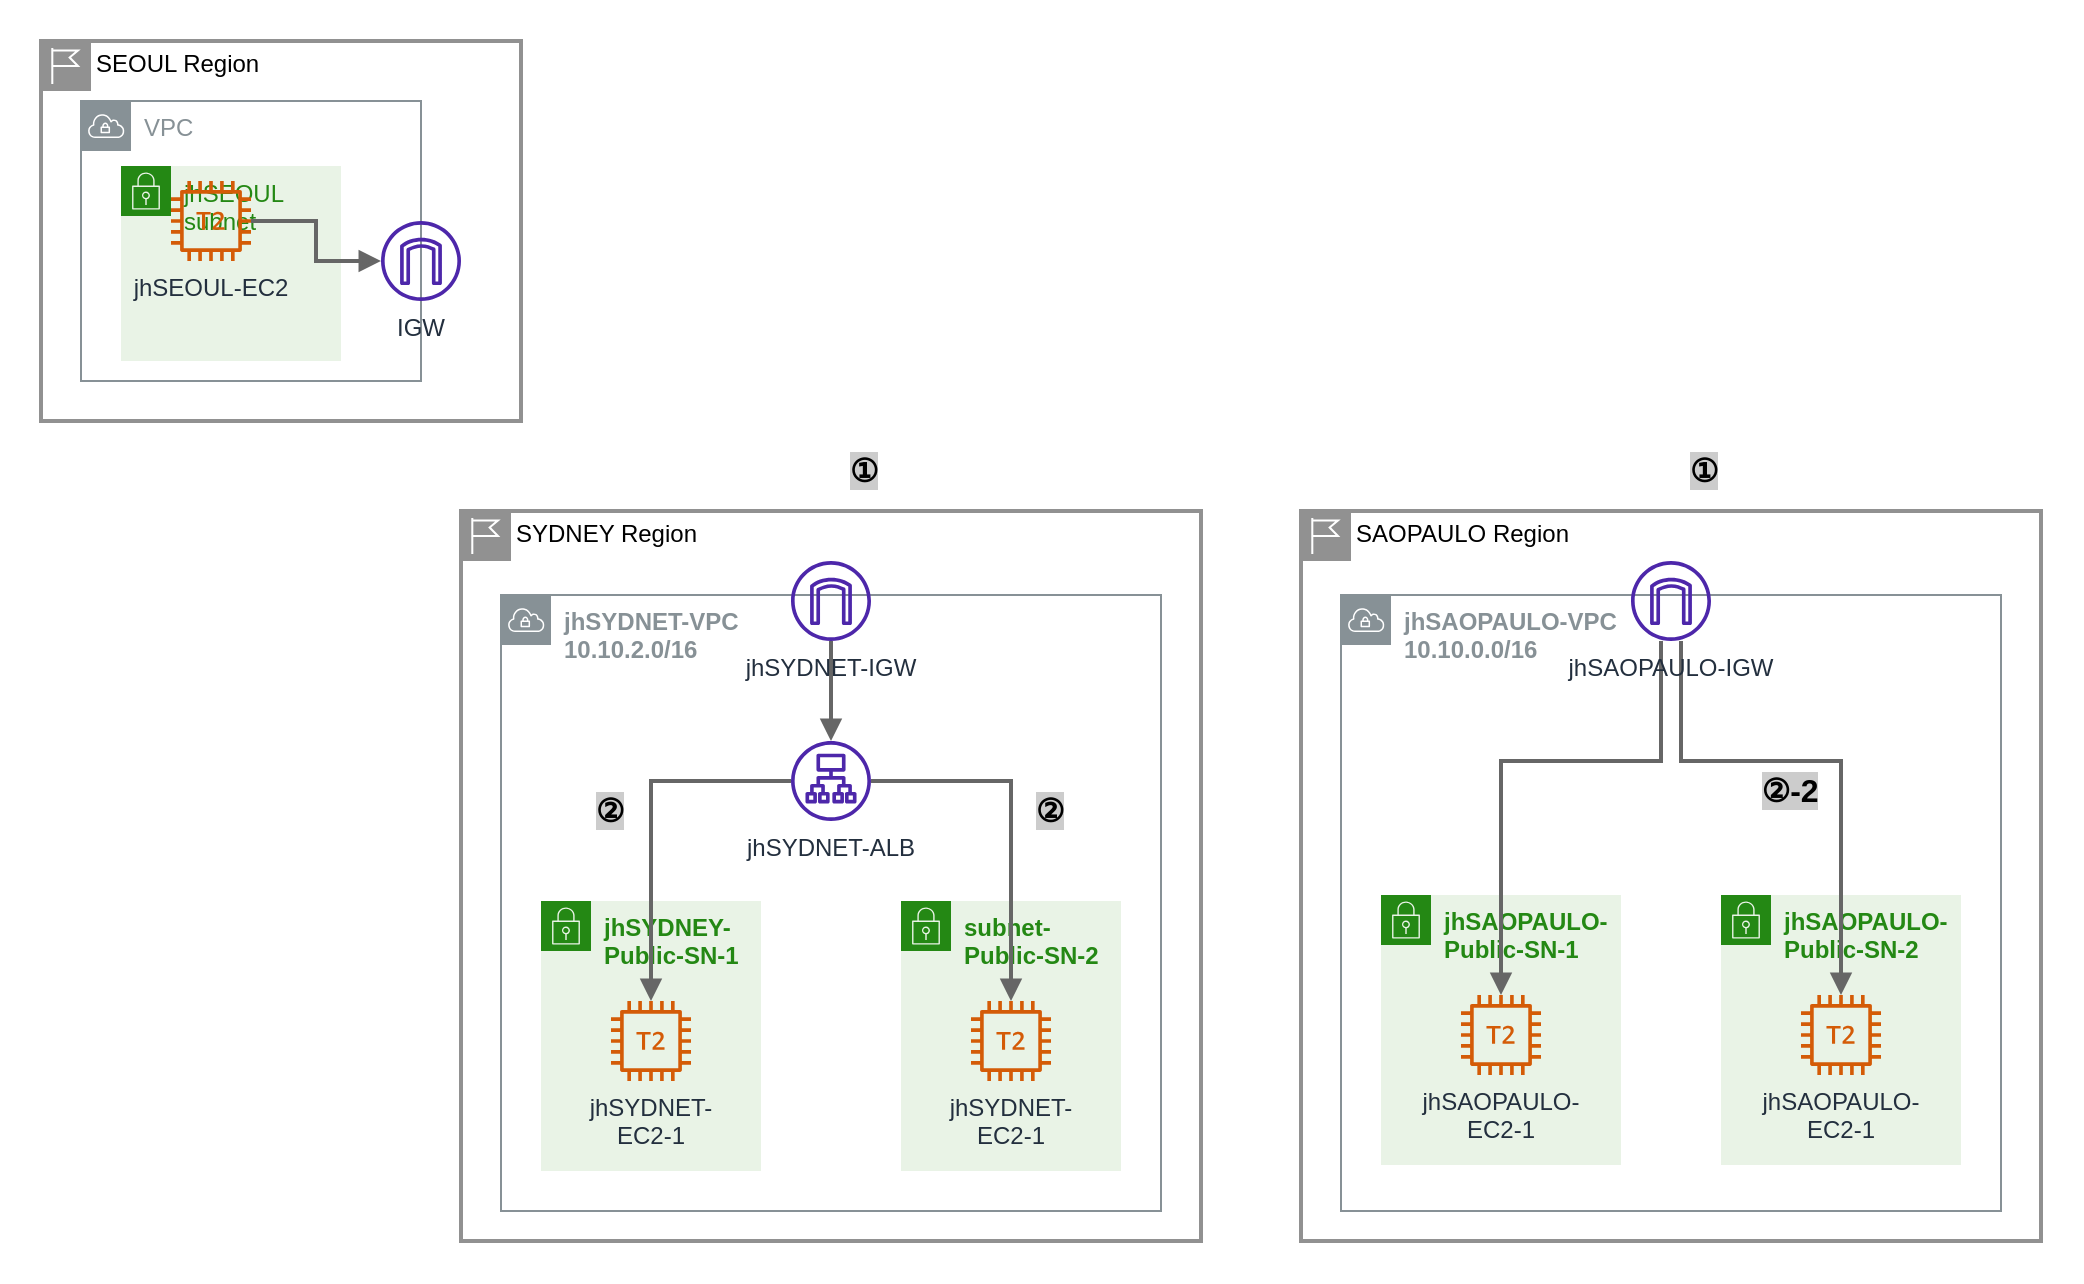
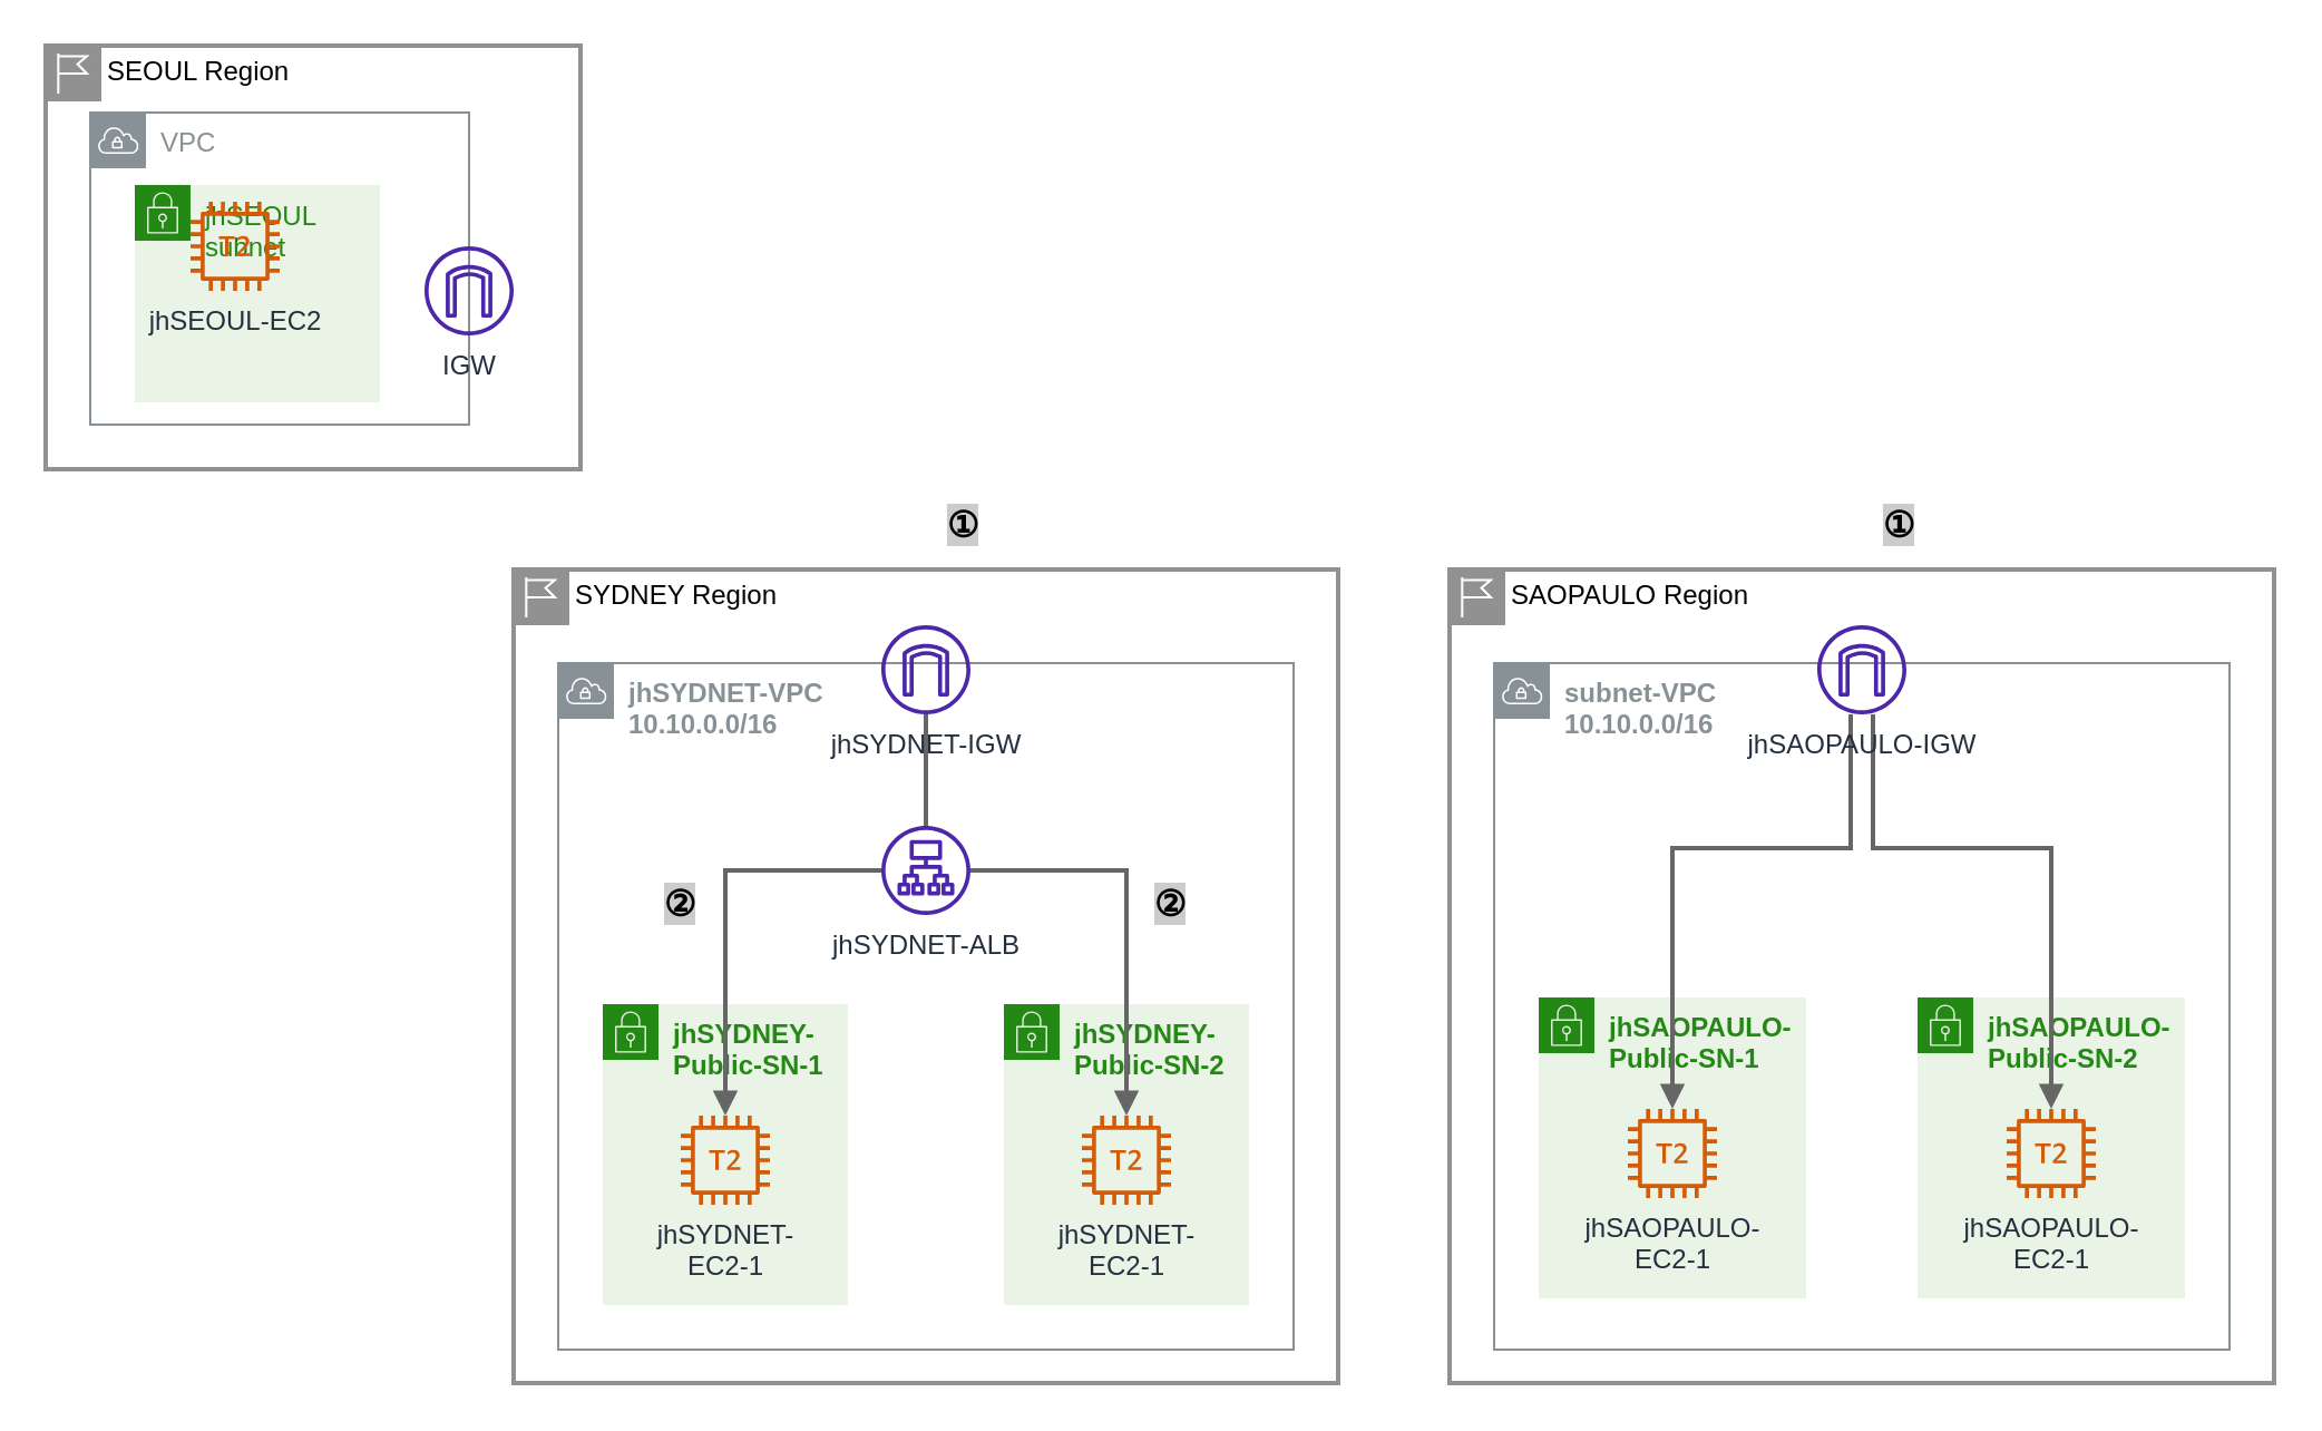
- <mxCell id="32" style="edgeStyle=orthogonalEdgeStyle;rounded=0;orthogonalLoop=1;jettySize=auto;html=1;strokeWidth=2;endArrow=block;endFill=1;fillColor=#f5f5f5;strokeColor=#666666;" parent="27" source="30" target="31" edge="1"><mxGeometry relative="1" as="geometry" /></mxCell>
- <mxCell id="3" value="&lt;b&gt;jhSYDNET-VPC&lt;br&gt;10.10.2.0/16&lt;/b&gt;" style="sketch=0;outlineConnect=0;gradientColor=none;html=1;whiteSpace=wrap;fontSize=12;fontStyle=0;shape=mxgraph.aws4.group;grIcon=mxgraph.aws4.group_vpc;strokeColor=#879196;fillColor=none;verticalAlign=top;align=left;spacingLeft=30;fontColor=#879196;dashed=0;" parent="2" vertex="1"><mxGeometry x="20" y="42" width="330" height="308" as="geometry" /></mxCell>
+ <mxCell id="3" value="&lt;b&gt;jhSYDNET-VPC&lt;br&gt;10.10.0.0/16&lt;/b&gt;" style="sketch=0;outlineConnect=0;gradientColor=none;html=1;whiteSpace=wrap;fontSize=12;fontStyle=0;shape=mxgraph.aws4.group;grIcon=mxgraph.aws4.group_vpc;strokeColor=#879196;fillColor=none;verticalAlign=top;align=left;spacingLeft=30;fontColor=#879196;dashed=0;" parent="2" vertex="1"><mxGeometry x="20" y="42" width="330" height="308" as="geometry" /></mxCell>
- <mxCell id="16" value="&lt;b&gt;jhSAOPAULO-VPC&lt;br&gt;10.10.0.0/16&lt;/b&gt;" style="sketch=0;outlineConnect=0;gradientColor=none;html=1;whiteSpace=wrap;fontSize=12;fontStyle=0;shape=mxgraph.aws4.group;grIcon=mxgraph.aws4.group_vpc;strokeColor=#879196;fillColor=none;verticalAlign=top;align=left;spacingLeft=30;fontColor=#879196;dashed=0;" parent="15" vertex="1"><mxGeometry x="20" y="42" width="330" height="308" as="geometry" /></mxCell>
+ <mxCell id="16" value="&lt;b&gt;subnet-VPC&lt;br&gt;10.10.0.0/16&lt;/b&gt;" style="sketch=0;outlineConnect=0;gradientColor=none;html=1;whiteSpace=wrap;fontSize=12;fontStyle=0;shape=mxgraph.aws4.group;grIcon=mxgraph.aws4.group_vpc;strokeColor=#879196;fillColor=none;verticalAlign=top;align=left;spacingLeft=30;fontColor=#879196;dashed=0;" parent="15" vertex="1"><mxGeometry x="20" y="42" width="330" height="308" as="geometry" /></mxCell>
- <mxCell id="8" style="edgeStyle=orthogonalEdgeStyle;rounded=0;orthogonalLoop=1;jettySize=auto;html=1;endArrow=block;endFill=1;strokeWidth=2;fillColor=#f5f5f5;strokeColor=#666666;" parent="2" source="9" target="12" edge="1"><mxGeometry relative="1" as="geometry" /></mxCell>
+ <mxCell id="8" style="edgeStyle=orthogonalEdgeStyle;rounded=0;orthogonalLoop=1;jettySize=auto;html=1;endArrow=none;endFill=1;strokeWidth=2;fillColor=#f5f5f5;strokeColor=#666666;" parent="2" source="9" target="12" edge="1"><mxGeometry relative="1" as="geometry" /></mxCell>
- <mxCell id="24" value="②-2" style="text;html=1;strokeColor=none;fillColor=none;align=center;verticalAlign=middle;whiteSpace=wrap;rounded=0;labelBackgroundColor=#CCCCCC;fontSize=16;fontStyle=1" parent="15" vertex="1"><mxGeometry x="230" y="125" width="30" height="30" as="geometry" /></mxCell>
- <mxCell id="6" value="&lt;b&gt;subnet-Public-SN-2&lt;/b&gt;" style="points=[[0,0],[0.25,0],[0.5,0],[0.75,0],[1,0],[1,0.25],[1,0.5],[1,0.75],[1,1],[0.75,1],[0.5,1],[0.25,1],[0,1],[0,0.75],[0,0.5],[0,0.25]];outlineConnect=0;gradientColor=none;html=1;whiteSpace=wrap;fontSize=12;fontStyle=0;container=1;pointerEvents=0;collapsible=0;recursiveResize=0;shape=mxgraph.aws4.group;grIcon=mxgraph.aws4.group_security_group;grStroke=0;strokeColor=#248814;fillColor=#E9F3E6;verticalAlign=top;align=left;spacingLeft=30;fontColor=#248814;dashed=0;" parent="2" vertex="1"><mxGeometry x="220" y="195" width="110" height="135" as="geometry" /></mxCell>
+ <mxCell id="6" value="&lt;b&gt;jhSYDNEY-Public-SN-2&lt;/b&gt;" style="points=[[0,0],[0.25,0],[0.5,0],[0.75,0],[1,0],[1,0.25],[1,0.5],[1,0.75],[1,1],[0.75,1],[0.5,1],[0.25,1],[0,1],[0,0.75],[0,0.5],[0,0.25]];outlineConnect=0;gradientColor=none;html=1;whiteSpace=wrap;fontSize=12;fontStyle=0;container=1;pointerEvents=0;collapsible=0;recursiveResize=0;shape=mxgraph.aws4.group;grIcon=mxgraph.aws4.group_security_group;grStroke=0;strokeColor=#248814;fillColor=#E9F3E6;verticalAlign=top;align=left;spacingLeft=30;fontColor=#248814;dashed=0;" parent="2" vertex="1"><mxGeometry x="220" y="195" width="110" height="135" as="geometry" /></mxCell>
